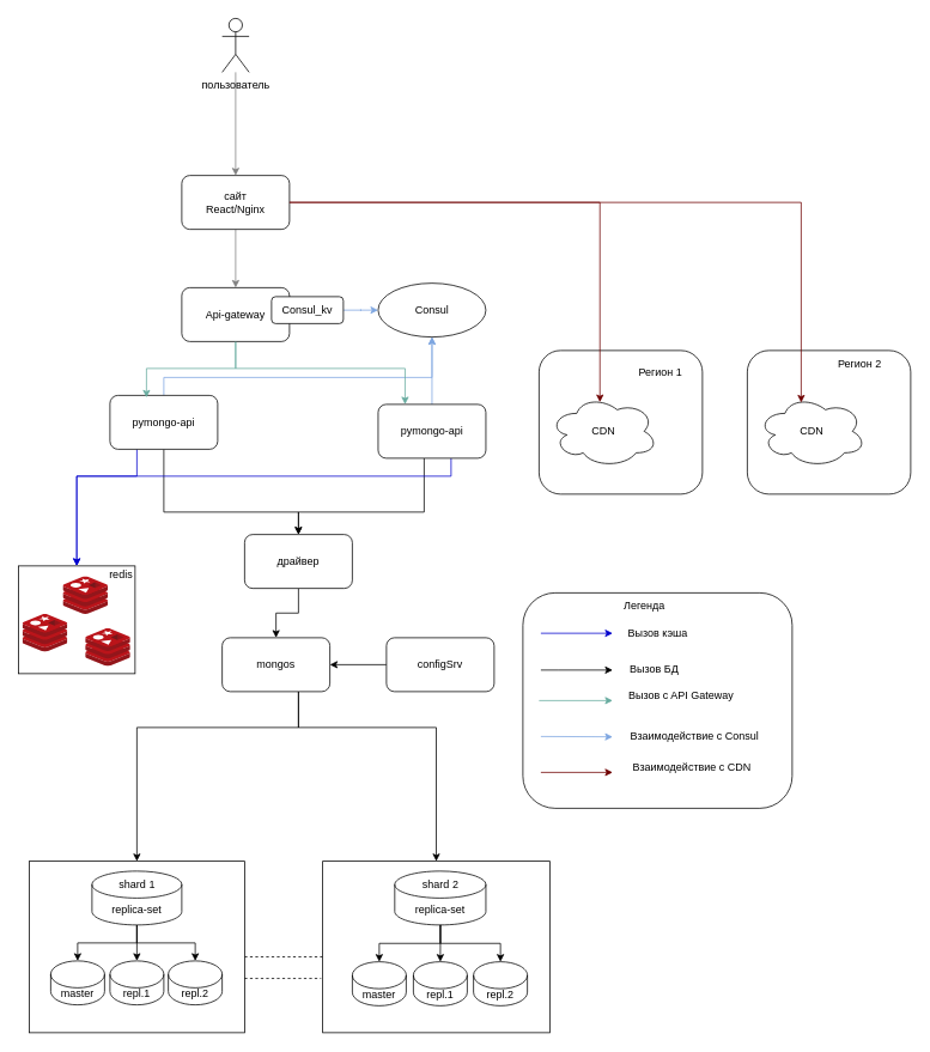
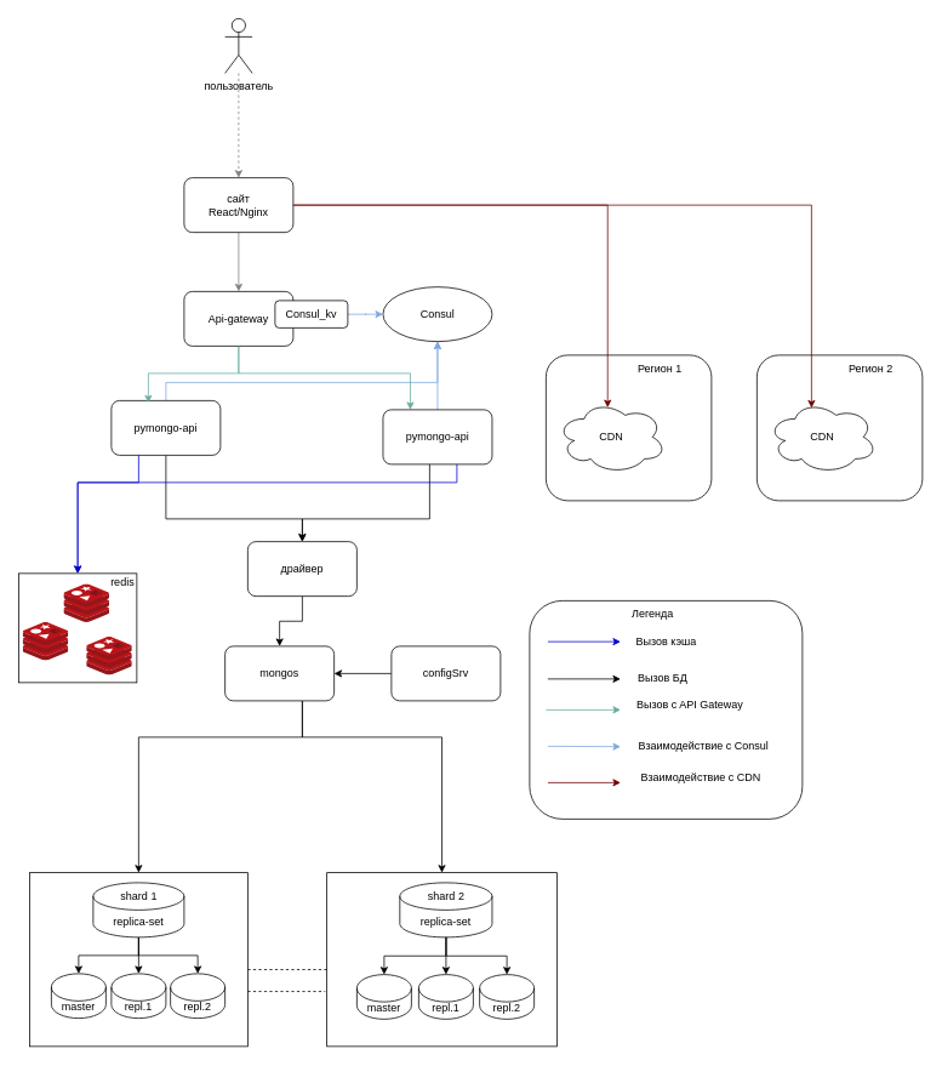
- <mxCell id="63" style="edgeStyle=orthogonalEdgeStyle;rounded=0;orthogonalLoop=1;jettySize=auto;html=1;strokeColor=#808080;" edge="1" parent="1" source="64" target="62"><mxGeometry relative="1" as="geometry" /></mxCell>
+ <mxCell id="63" style="edgeStyle=orthogonalEdgeStyle;rounded=0;orthogonalLoop=1;jettySize=auto;html=1;strokeColor=#808080;dashed=1;" edge="1" parent="1" source="64" target="62"><mxGeometry relative="1" as="geometry" /></mxCell>
- <mxCell id="68" value="Регион 1" style="text;html=1;align=center;verticalAlign=middle;resizable=0;points=[];autosize=1;strokeColor=none;fillColor=none;" vertex="1" parent="1"><mxGeometry x="700" y="400" width="70" height="30" as="geometry" /></mxCell>
+ <mxCell id="68" value="Регион 1" style="text;html=1;align=center;verticalAlign=middle;resizable=0;points=[];autosize=1;strokeColor=none;fillColor=none;" vertex="1" parent="1"><mxGeometry x="690" y="390" width="70" height="30" as="geometry" /></mxCell>
